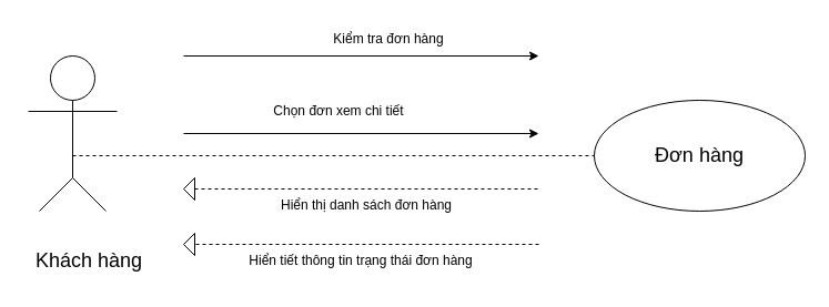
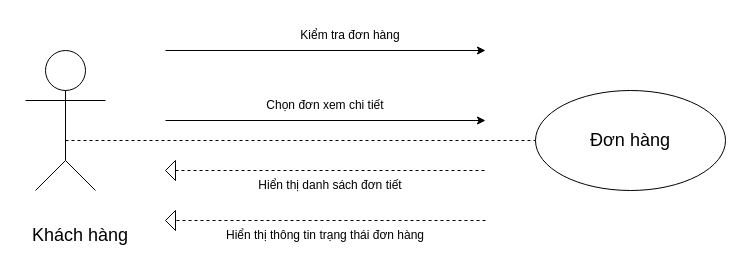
- <mxCell id="13" value="Chọn đơn xem chi tiết" style="text;html=1;align=center;verticalAlign=middle;whiteSpace=wrap;rounded=0;" vertex="1" parent="1"><mxGeometry x="175" y="85" width="260" height="30" as="geometry" /></mxCell>
+ <mxCell id="13" value="Chọn đơn xem chi tiết" style="text;html=1;align=center;verticalAlign=middle;whiteSpace=wrap;rounded=0;" vertex="1" parent="1"><mxGeometry x="195" y="90" width="260" height="30" as="geometry" /></mxCell>
- <mxCell id="16" value="Hiển thị danh sách đơn hàng" style="text;html=1;align=center;verticalAlign=middle;whiteSpace=wrap;rounded=0;" vertex="1" parent="1"><mxGeometry x="175" y="170" width="310" height="30" as="geometry" /></mxCell>
+ <mxCell id="16" value="Hiển thị danh sách đơn tiết" style="text;html=1;align=center;verticalAlign=middle;whiteSpace=wrap;rounded=0;" vertex="1" parent="1"><mxGeometry x="175" y="170" width="310" height="30" as="geometry" /></mxCell>
- <mxCell id="19" value="Hiển tiết thông tin trạng thái đơn hàng" style="text;html=1;align=center;verticalAlign=middle;whiteSpace=wrap;rounded=0;" vertex="1" parent="1"><mxGeometry x="175" y="220" width="300" height="30" as="geometry" /></mxCell>
+ <mxCell id="19" value="Hiển thị thông tin trạng thái đơn hàng" style="text;html=1;align=center;verticalAlign=middle;whiteSpace=wrap;rounded=0;" vertex="1" parent="1"><mxGeometry x="175" y="220" width="300" height="30" as="geometry" /></mxCell>
